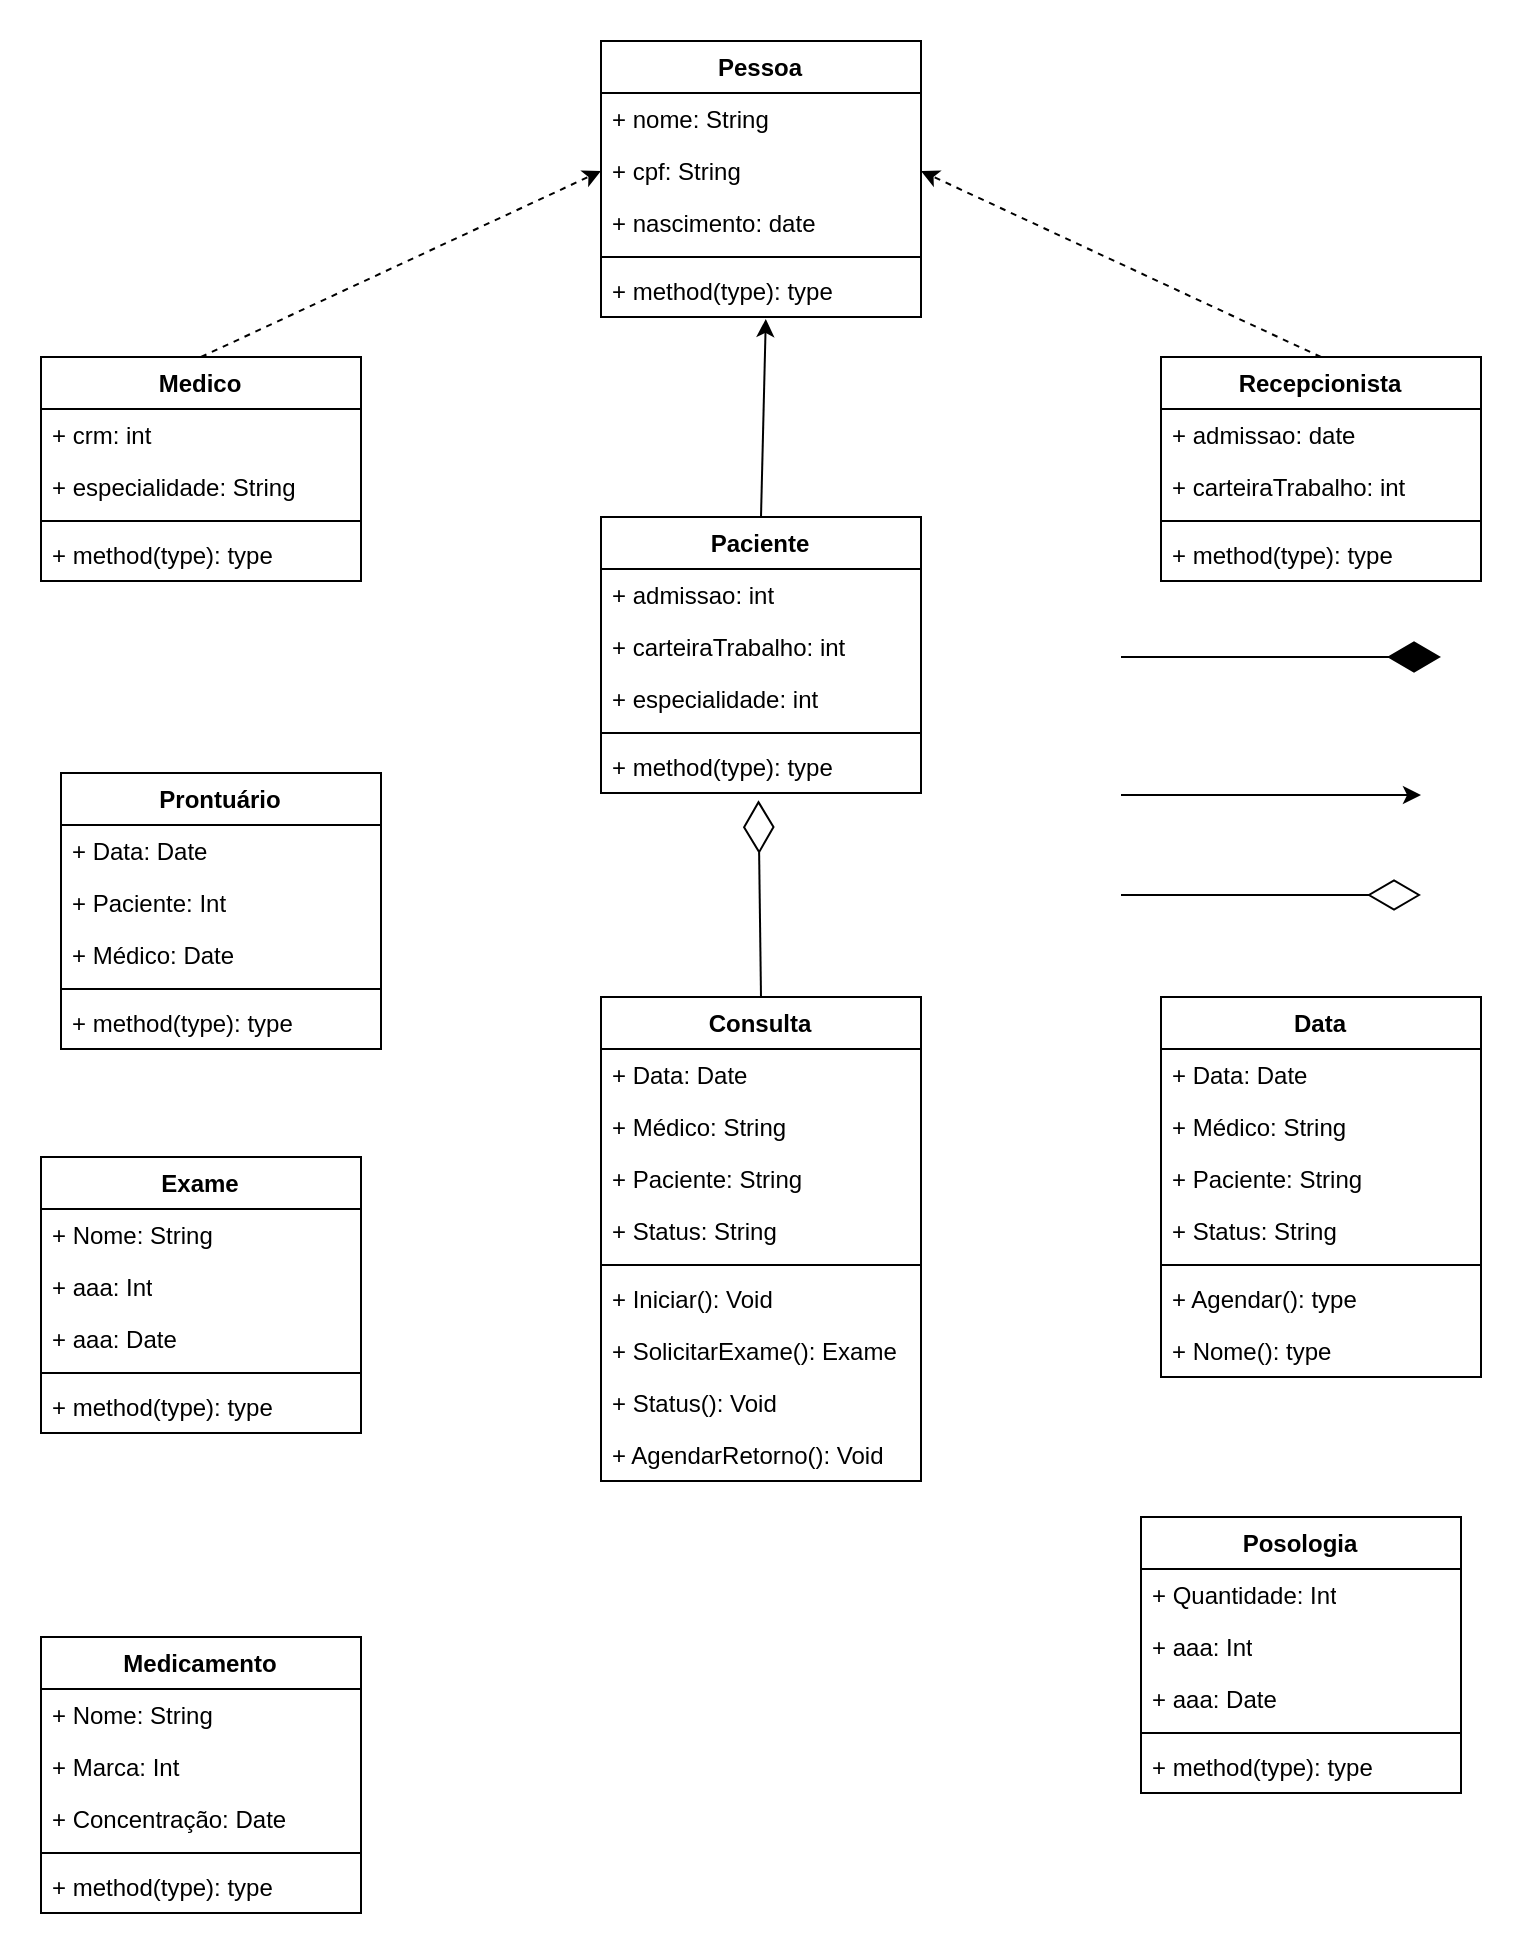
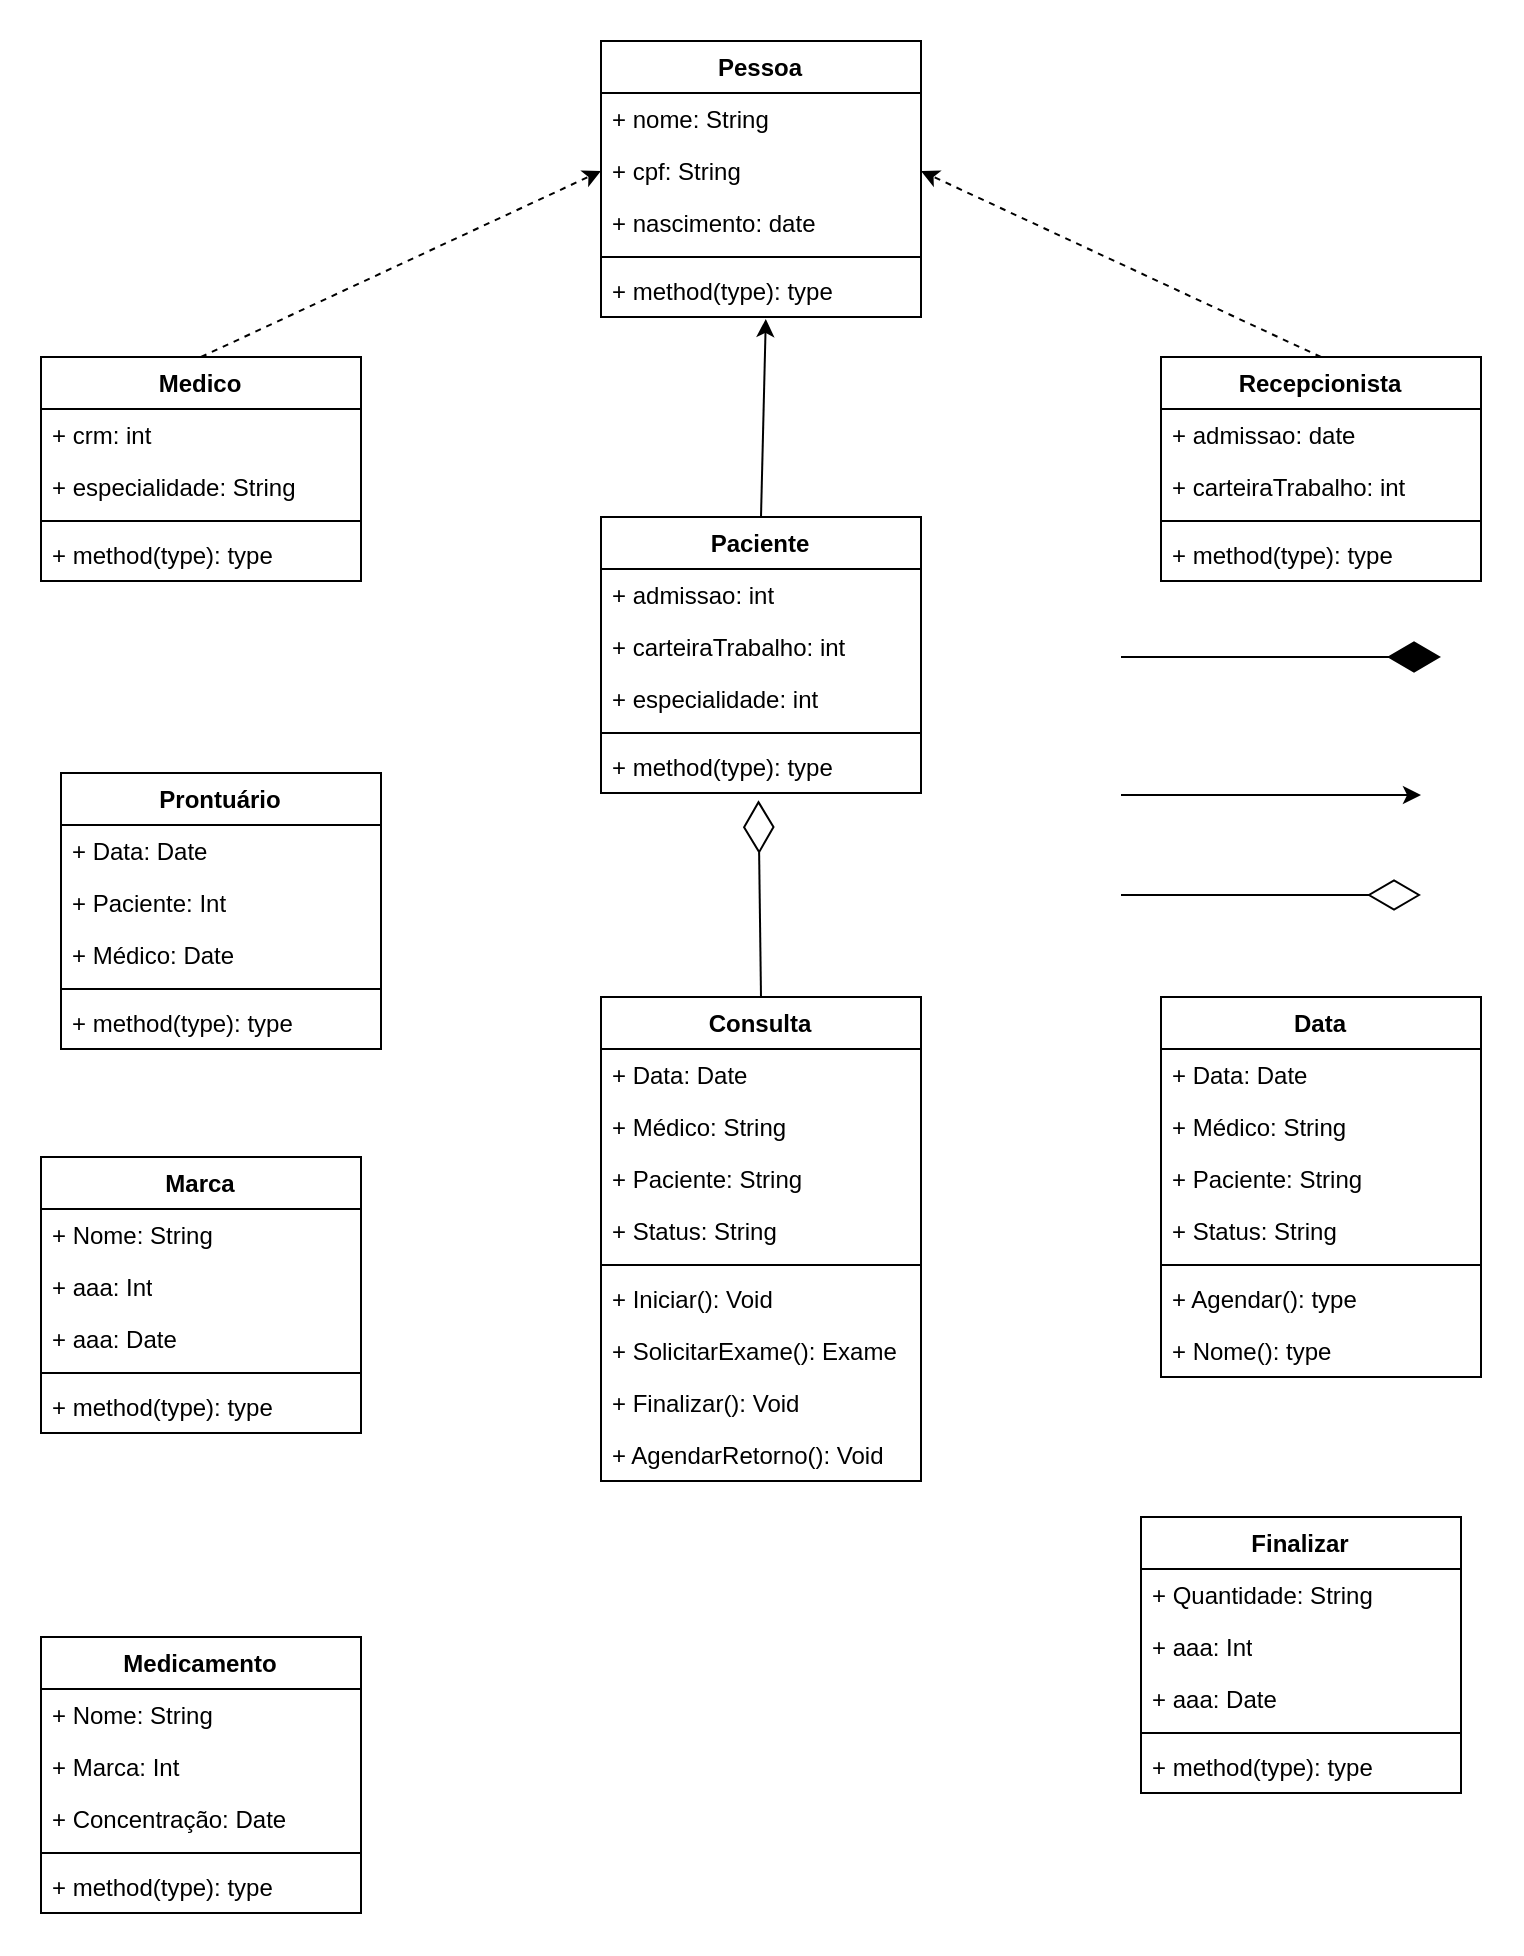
- <mxCell id="55" value="Exame" style="swimlane;fontStyle=1;align=center;verticalAlign=top;childLayout=stackLayout;horizontal=1;startSize=26;horizontalStack=0;resizeParent=1;resizeParentMax=0;resizeLast=0;collapsible=1;marginBottom=0;whiteSpace=wrap;html=1;" vertex="1" parent="1"><mxGeometry x="20" y="578" width="160" height="138" as="geometry" /></mxCell>
+ <mxCell id="55" value="Marca" style="swimlane;fontStyle=1;align=center;verticalAlign=top;childLayout=stackLayout;horizontal=1;startSize=26;horizontalStack=0;resizeParent=1;resizeParentMax=0;resizeLast=0;collapsible=1;marginBottom=0;whiteSpace=wrap;html=1;" vertex="1" parent="1"><mxGeometry x="20" y="578" width="160" height="138" as="geometry" /></mxCell>
- <mxCell id="38" value="+ Status(): Void" style="text;strokeColor=none;fillColor=none;align=left;verticalAlign=top;spacingLeft=4;spacingRight=4;overflow=hidden;rotatable=0;points=[[0,0.5],[1,0.5]];portConstraint=eastwest;whiteSpace=wrap;html=1;" vertex="1" parent="30"><mxGeometry y="190" width="160" height="26" as="geometry" /></mxCell>
+ <mxCell id="38" value="+ Finalizar(): Void" style="text;strokeColor=none;fillColor=none;align=left;verticalAlign=top;spacingLeft=4;spacingRight=4;overflow=hidden;rotatable=0;points=[[0,0.5],[1,0.5]];portConstraint=eastwest;whiteSpace=wrap;html=1;" vertex="1" parent="30"><mxGeometry y="190" width="160" height="26" as="geometry" /></mxCell>
- <mxCell id="61" value="Posologia" style="swimlane;fontStyle=1;align=center;verticalAlign=top;childLayout=stackLayout;horizontal=1;startSize=26;horizontalStack=0;resizeParent=1;resizeParentMax=0;resizeLast=0;collapsible=1;marginBottom=0;whiteSpace=wrap;html=1;" vertex="1" parent="1"><mxGeometry x="570" y="758" width="160" height="138" as="geometry" /></mxCell>
+ <mxCell id="61" value="Finalizar" style="swimlane;fontStyle=1;align=center;verticalAlign=top;childLayout=stackLayout;horizontal=1;startSize=26;horizontalStack=0;resizeParent=1;resizeParentMax=0;resizeLast=0;collapsible=1;marginBottom=0;whiteSpace=wrap;html=1;" vertex="1" parent="1"><mxGeometry x="570" y="758" width="160" height="138" as="geometry" /></mxCell>
- <mxCell id="62" value="+ Quantidade: Int" style="text;strokeColor=none;fillColor=none;align=left;verticalAlign=top;spacingLeft=4;spacingRight=4;overflow=hidden;rotatable=0;points=[[0,0.5],[1,0.5]];portConstraint=eastwest;whiteSpace=wrap;html=1;" vertex="1" parent="61"><mxGeometry y="26" width="160" height="26" as="geometry" /></mxCell>
+ <mxCell id="62" value="+ Quantidade: String" style="text;strokeColor=none;fillColor=none;align=left;verticalAlign=top;spacingLeft=4;spacingRight=4;overflow=hidden;rotatable=0;points=[[0,0.5],[1,0.5]];portConstraint=eastwest;whiteSpace=wrap;html=1;" vertex="1" parent="61"><mxGeometry y="26" width="160" height="26" as="geometry" /></mxCell>
